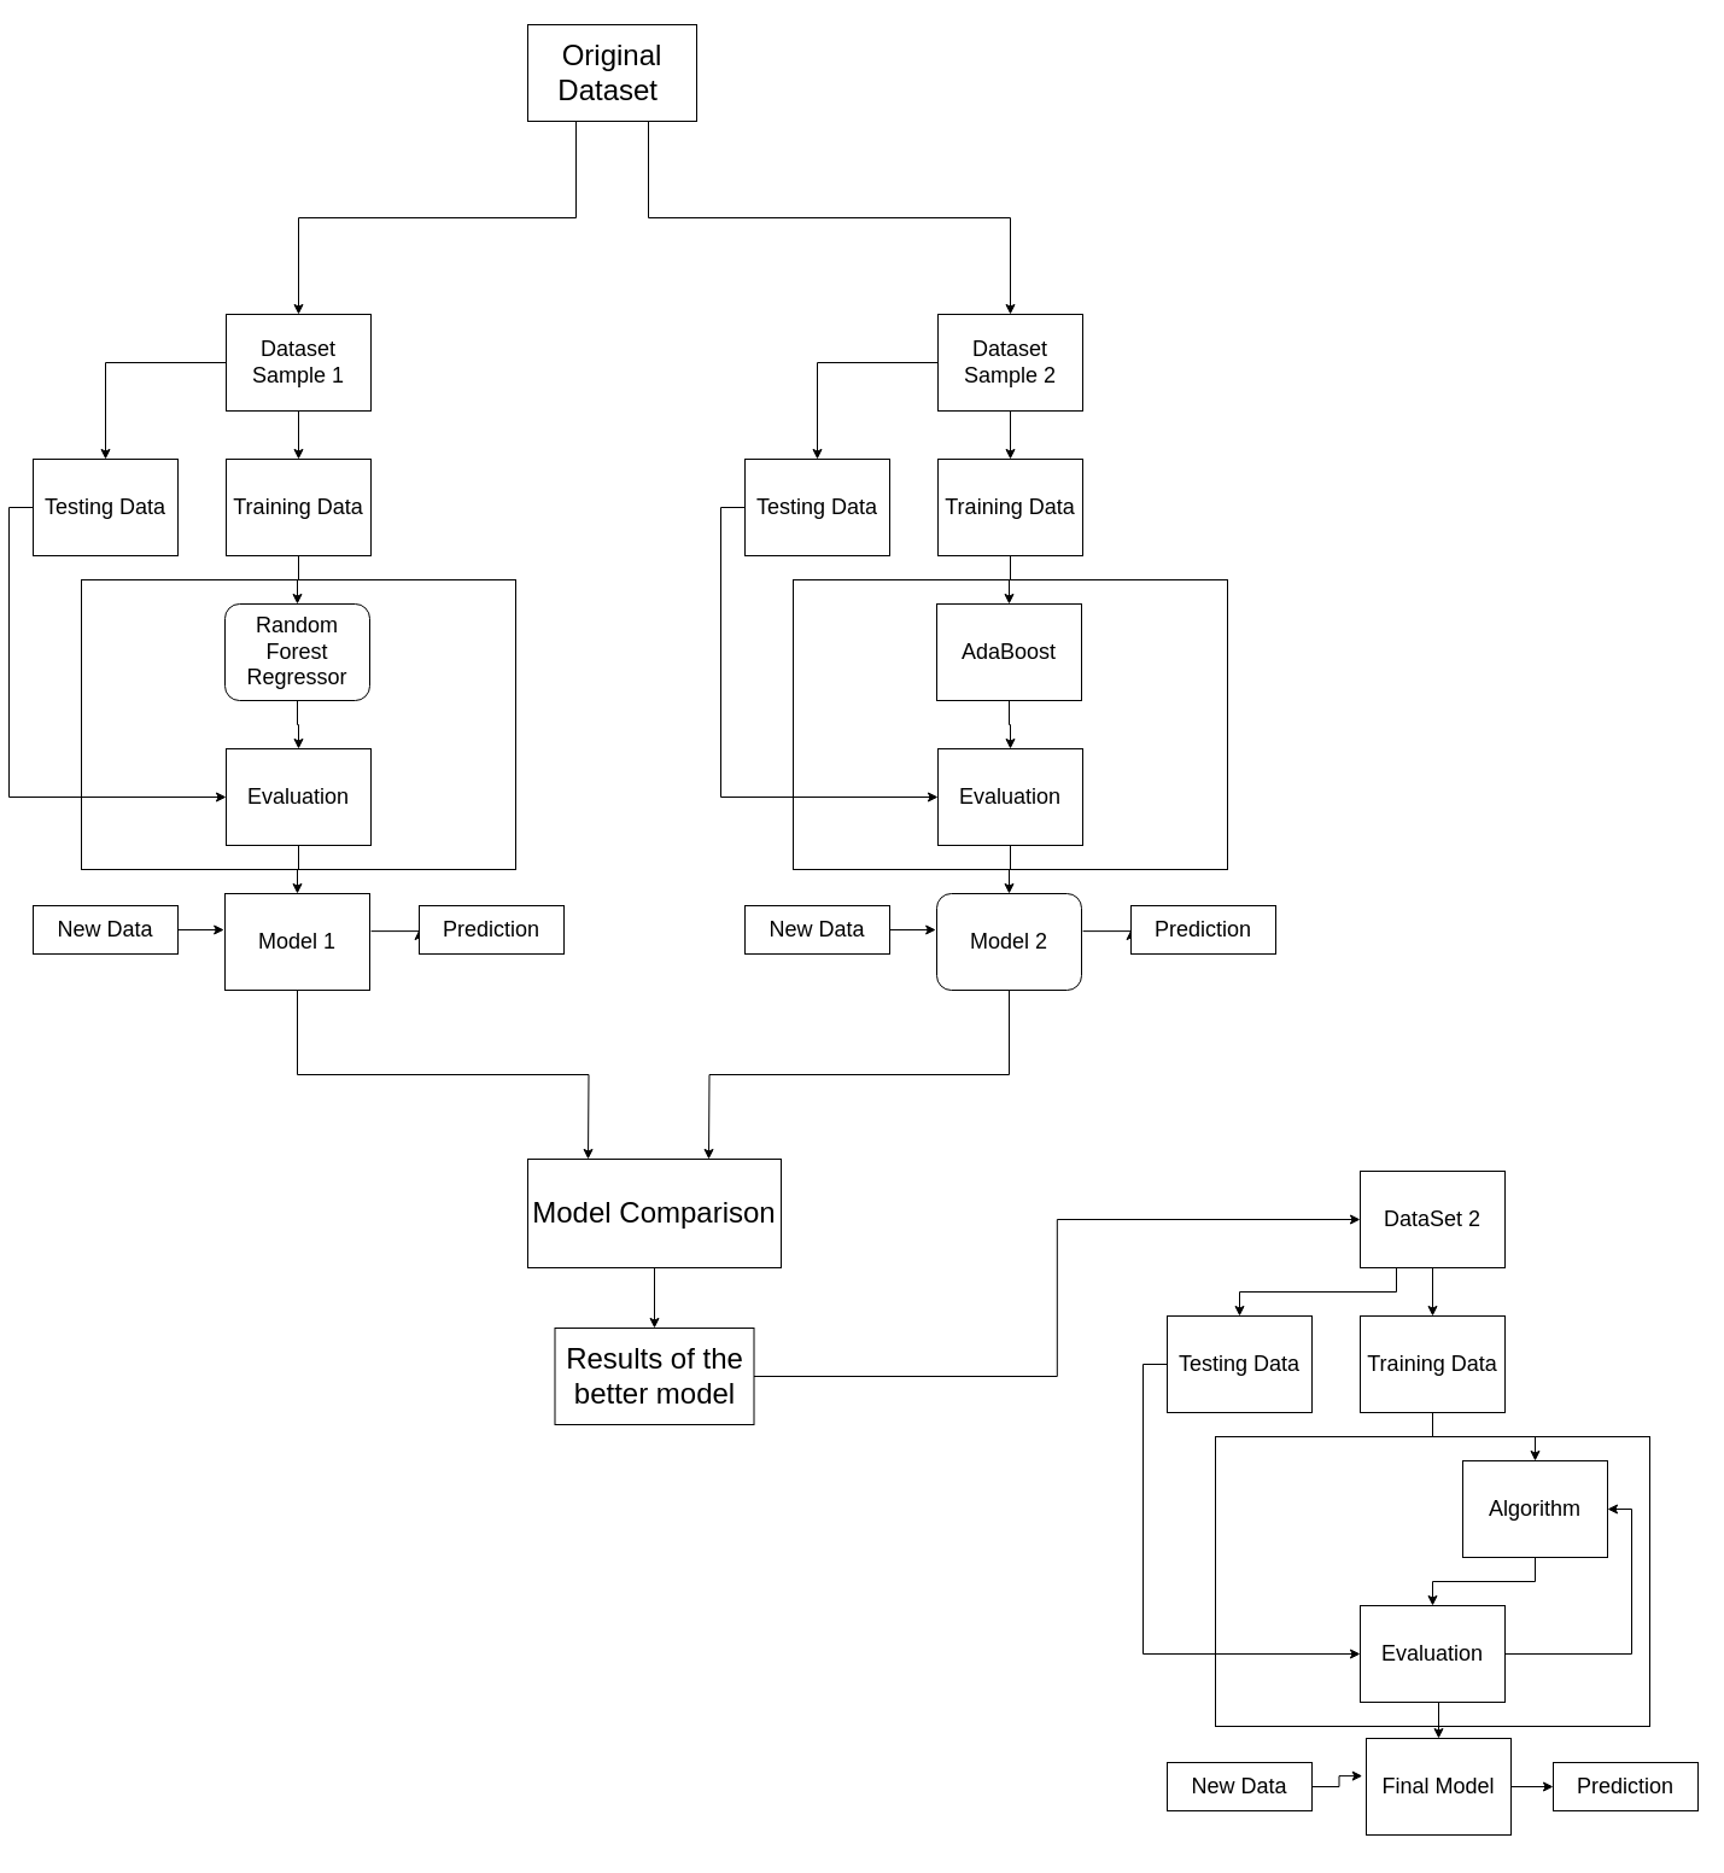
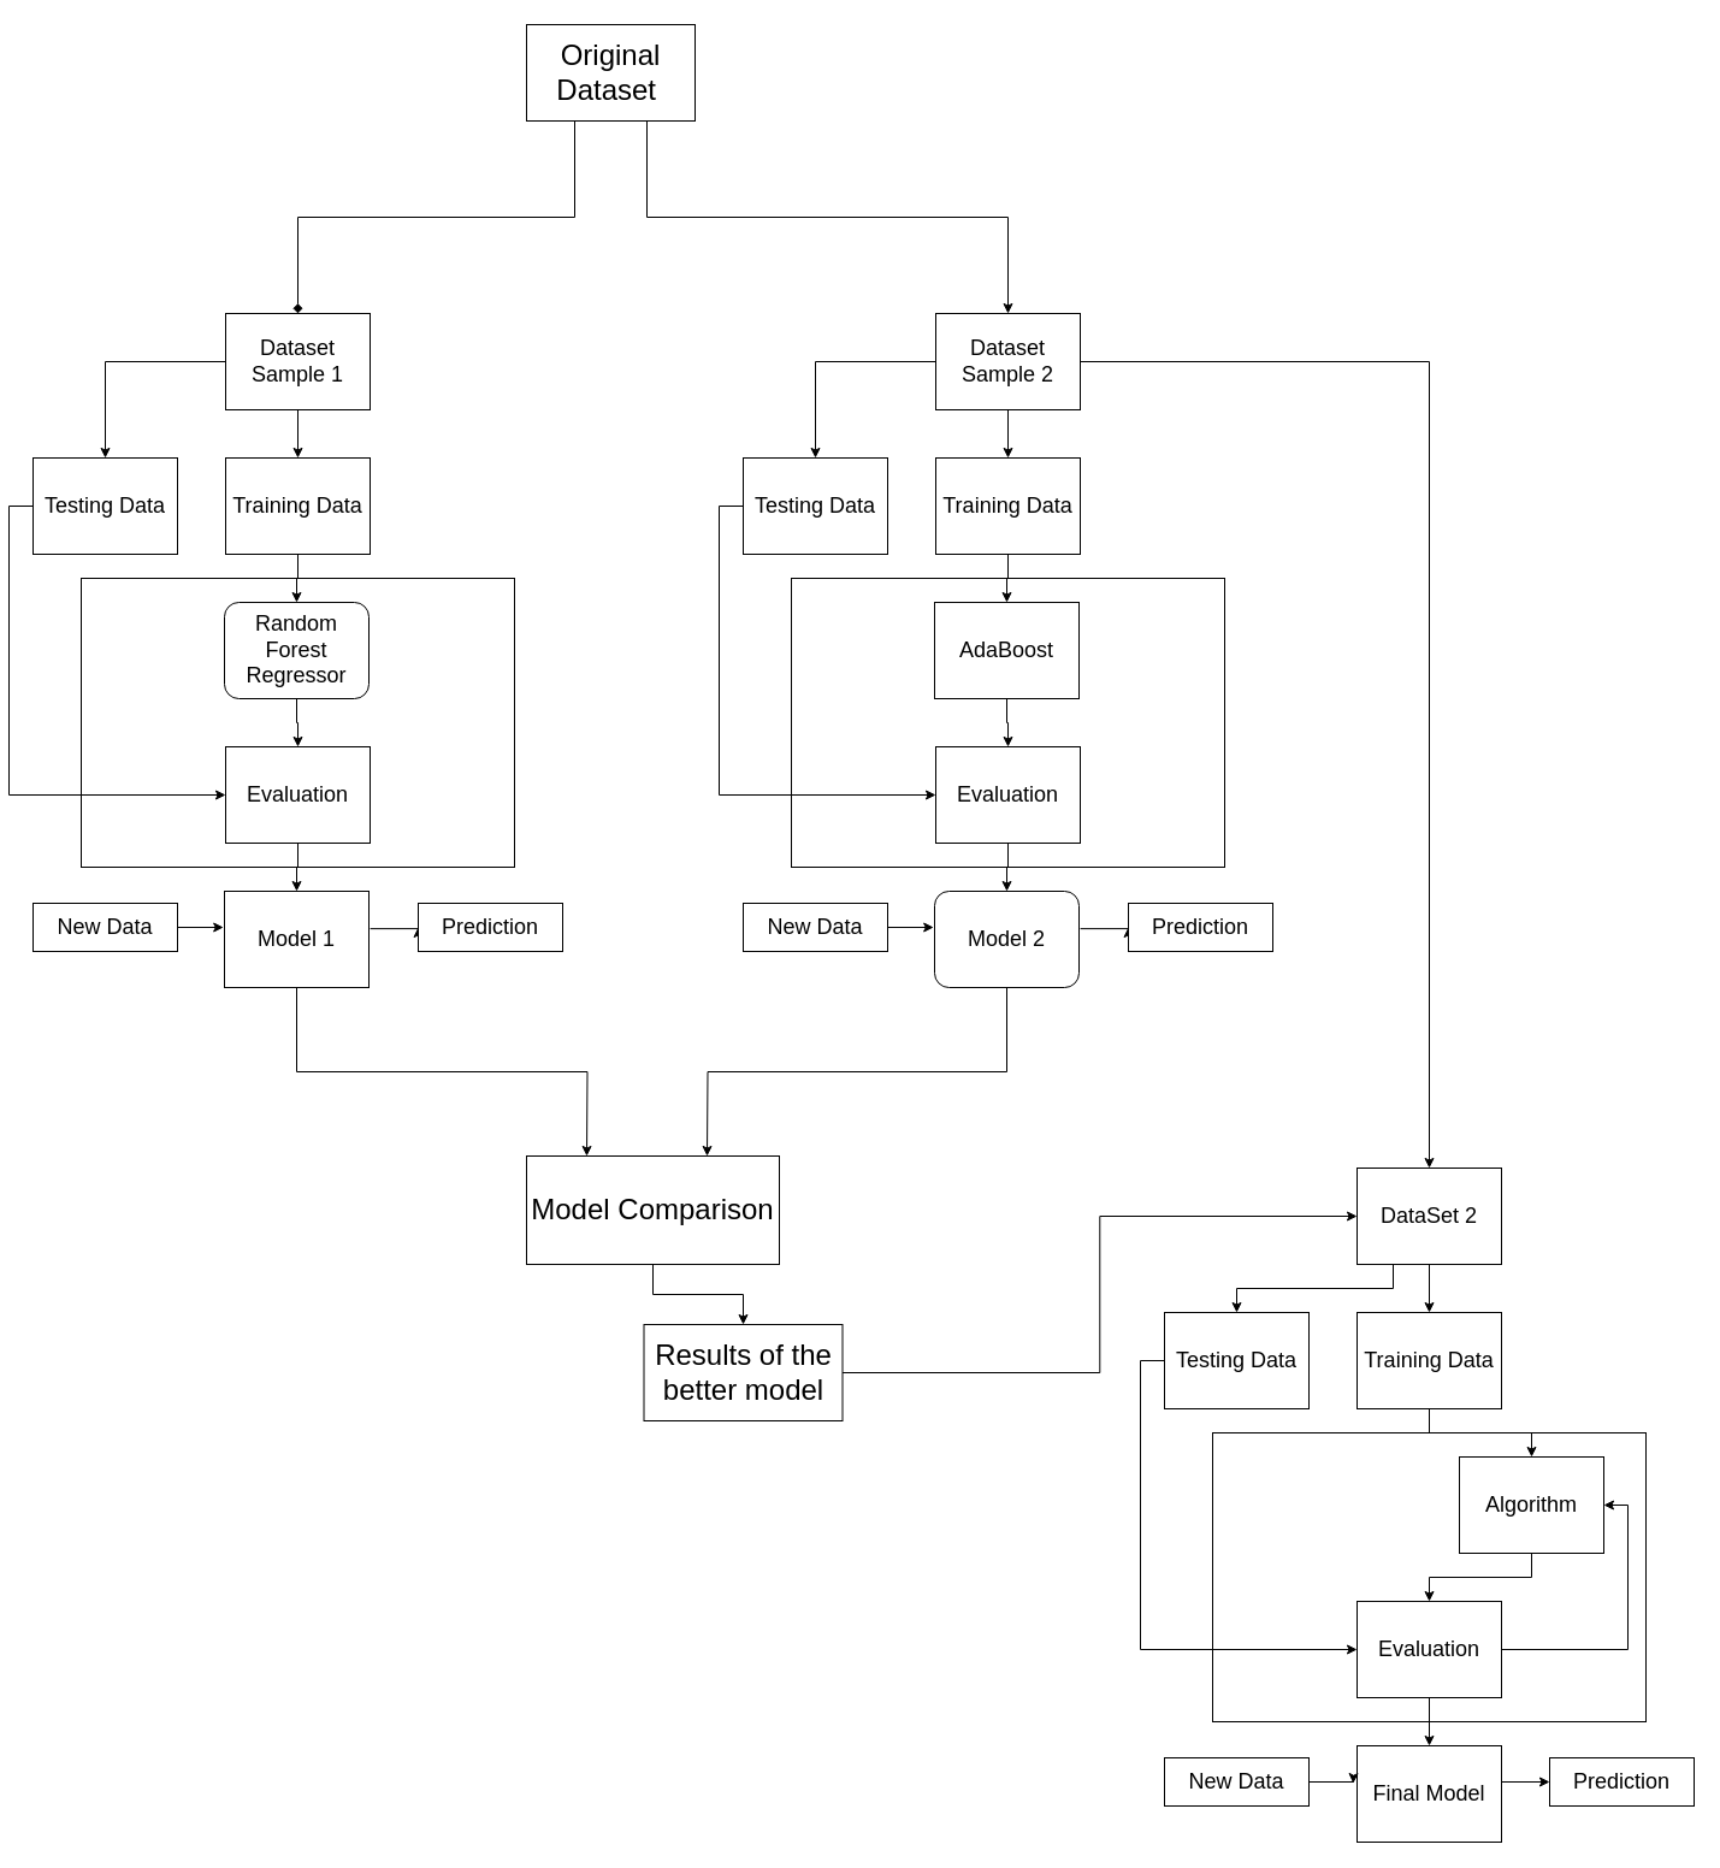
- <mxCell id="57" style="edgeStyle=orthogonalEdgeStyle;rounded=0;orthogonalLoop=1;jettySize=auto;html=1;exitX=0.5;exitY=1;exitDx=0;exitDy=0;entryX=0.5;entryY=0;entryDx=0;entryDy=0;fontSize=24;" edge="1" parent="1" source="59" target="44"><mxGeometry relative="1" as="geometry"><Array as="points"><mxPoint x="470" y="100" /><mxPoint x="470" y="180" /><mxPoint x="240" y="180" /></Array></mxGeometry></mxCell>
+ <mxCell id="57" style="edgeStyle=orthogonalEdgeStyle;rounded=0;orthogonalLoop=1;jettySize=auto;html=1;exitX=0.5;exitY=1;exitDx=0;exitDy=0;entryX=0.5;entryY=0;entryDx=0;entryDy=0;fontSize=24;endArrow=diamond;" edge="1" parent="1" source="59" target="44"><mxGeometry relative="1" as="geometry"><Array as="points"><mxPoint x="470" y="100" /><mxPoint x="470" y="180" /><mxPoint x="240" y="180" /></Array></mxGeometry></mxCell>
+ <mxCell id="8" style="edgeStyle=orthogonalEdgeStyle;rounded=0;orthogonalLoop=1;jettySize=auto;html=1;entryX=0.5;entryY=0;entryDx=0;entryDy=0;" parent="1" source="9" target="26" edge="1"><mxGeometry relative="1" as="geometry" /></mxCell>
- <mxCell id="63" value="Results of the better model" style="rounded=0;whiteSpace=wrap;html=1;fontSize=24;" vertex="1" parent="1"><mxGeometry x="452.5" y="1100" width="165" height="80" as="geometry" /></mxCell>
+ <mxCell id="63" value="Results of the better model" style="rounded=0;whiteSpace=wrap;html=1;fontSize=24;" vertex="1" parent="1"><mxGeometry x="527.5" y="1100" width="165" height="80" as="geometry" /></mxCell>
- <mxCell id="35" value="&lt;span style=&quot;font-size: 18px&quot;&gt;Final Model&lt;/span&gt;" style="rounded=0;whiteSpace=wrap;html=1;" parent="1" vertex="1"><mxGeometry x="1125" y="1440" width="120" height="80" as="geometry" /></mxCell>
+ <mxCell id="35" value="&lt;span style=&quot;font-size: 18px&quot;&gt;Final Model&lt;/span&gt;" style="rounded=0;whiteSpace=wrap;html=1;" parent="1" vertex="1"><mxGeometry x="1120" y="1450" width="120" height="80" as="geometry" /></mxCell>
